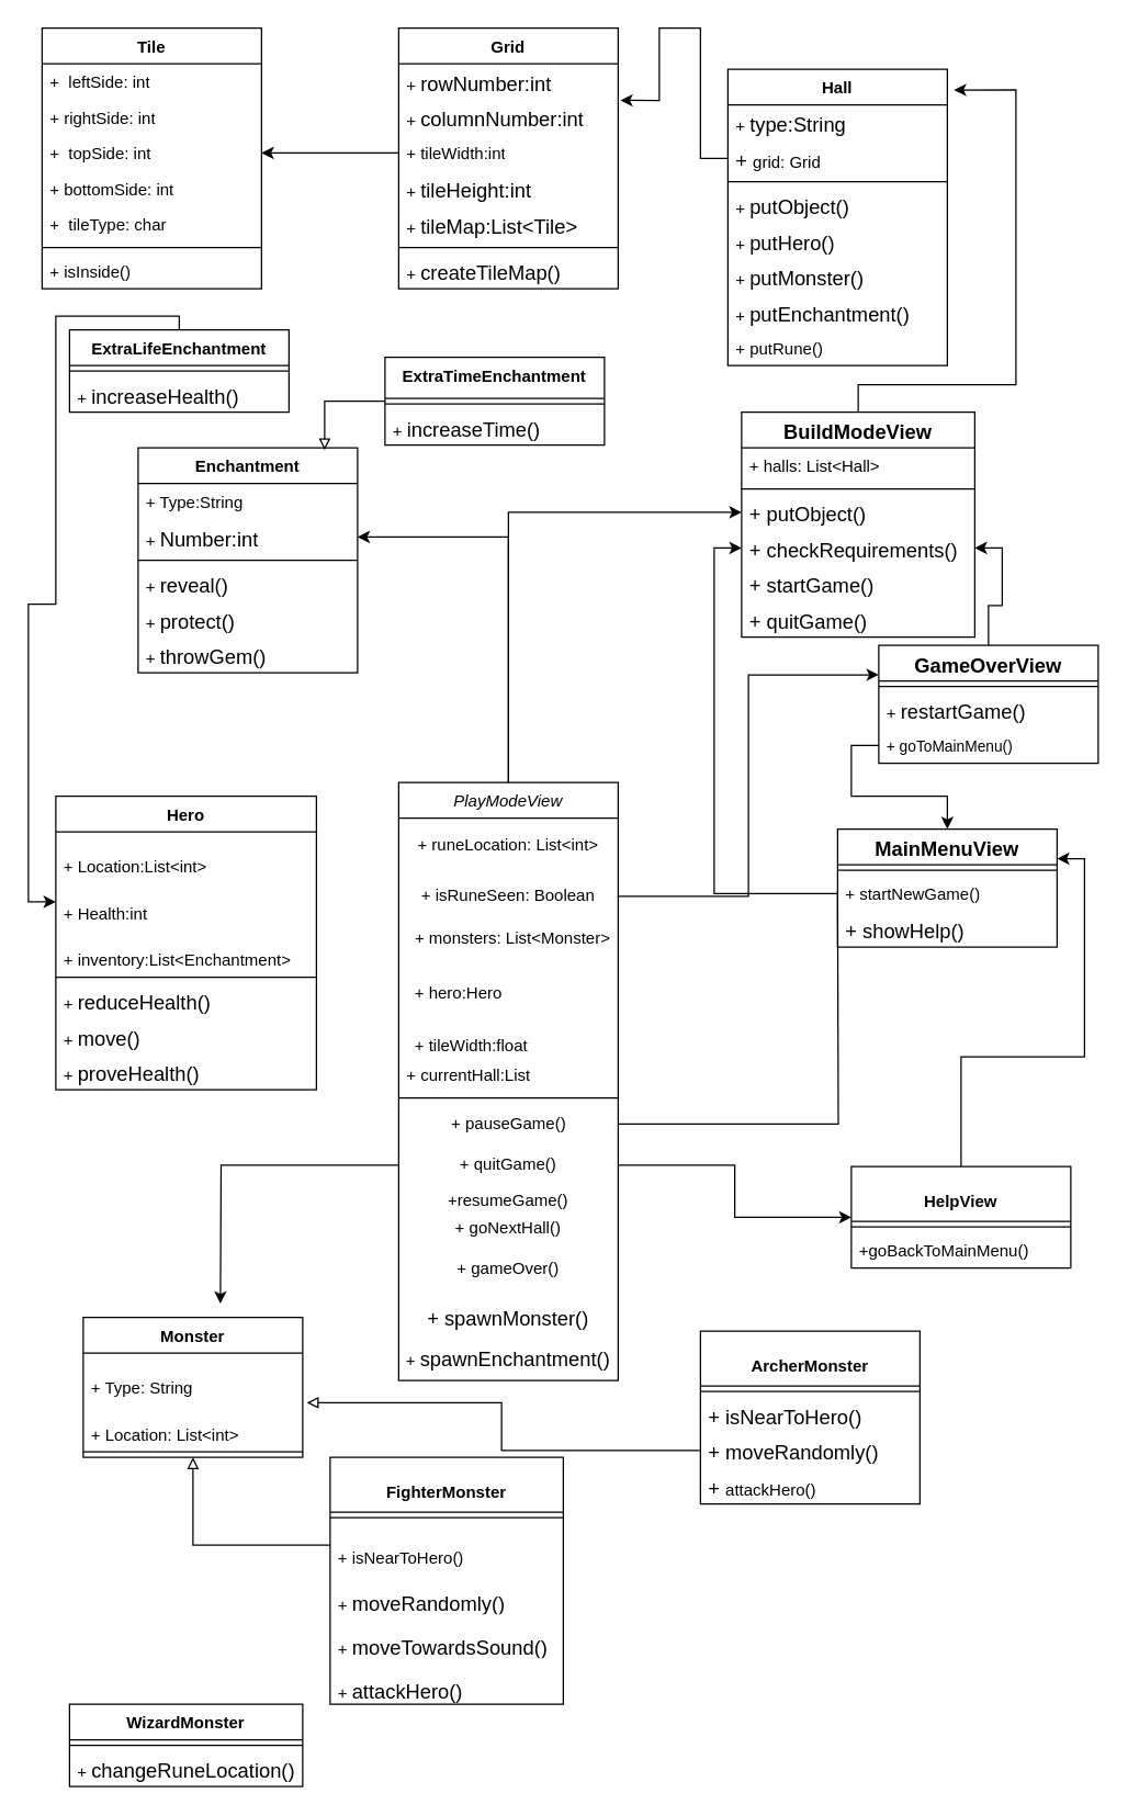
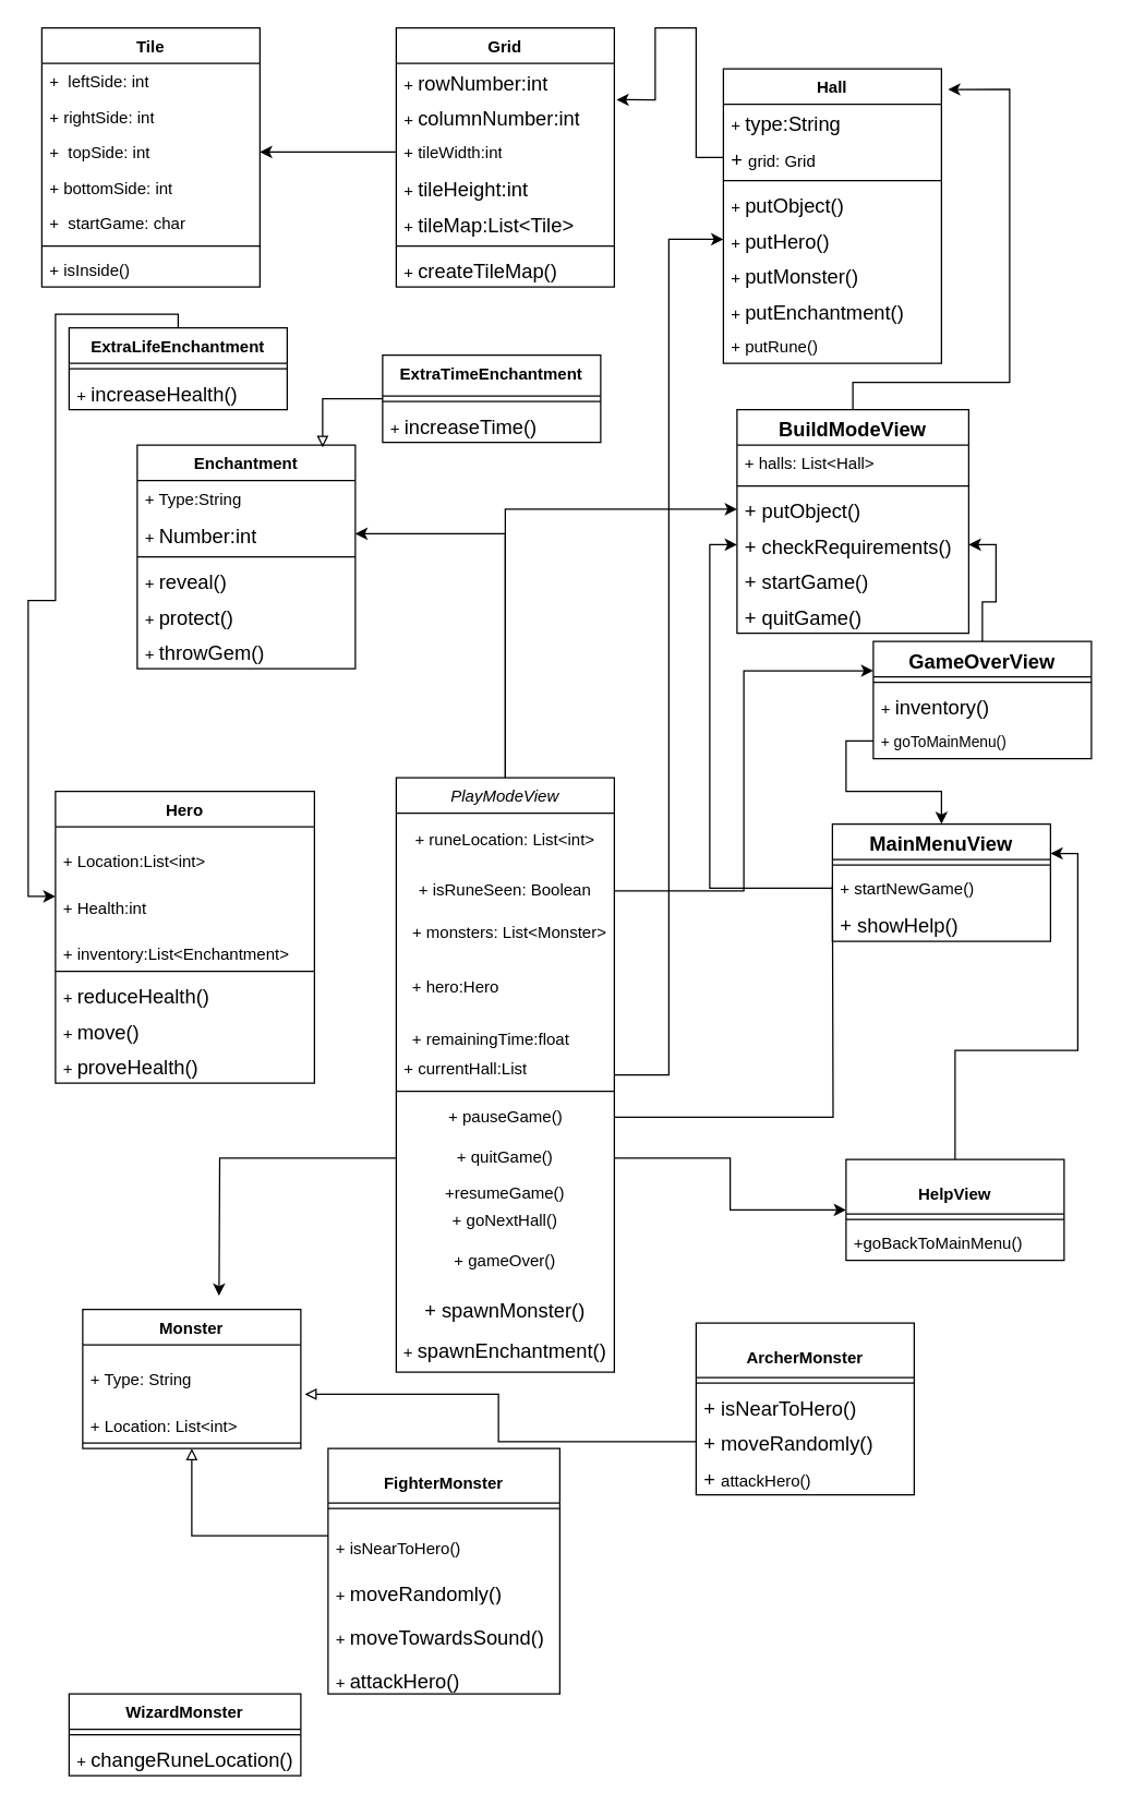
- <mxCell id="112" value="+&amp;nbsp;&amp;nbsp;tileType: char" style="text;strokeColor=none;fillColor=none;align=left;verticalAlign=top;spacingLeft=4;spacingRight=4;overflow=hidden;rotatable=0;points=[[0,0.5],[1,0.5]];portConstraint=eastwest;whiteSpace=wrap;html=1;" vertex="1" parent="107"><mxGeometry y="130" width="160" height="26" as="geometry" /></mxCell>
+ <mxCell id="112" value="+&amp;nbsp;&amp;nbsp;startGame: char" style="text;strokeColor=none;fillColor=none;align=left;verticalAlign=top;spacingLeft=4;spacingRight=4;overflow=hidden;rotatable=0;points=[[0,0.5],[1,0.5]];portConstraint=eastwest;whiteSpace=wrap;html=1;" vertex="1" parent="107"><mxGeometry y="130" width="160" height="26" as="geometry" /></mxCell>
+ <mxCell id="4" style="edgeStyle=orthogonalEdgeStyle;rounded=0;orthogonalLoop=1;jettySize=auto;html=1;entryX=0;entryY=0.5;entryDx=0;entryDy=0;" edge="1" parent="1" source="5" target="93"><mxGeometry relative="1" as="geometry"><Array as="points"><mxPoint x="490" y="788" /><mxPoint x="490" y="175" /></Array></mxGeometry></mxCell>
- <mxCell id="34" value="+&amp;nbsp;&lt;span style=&quot;font-size:11.0pt;line-height:&lt;br/&gt;107%;font-family:&amp;quot;Aptos&amp;quot;,sans-serif;mso-ascii-theme-font:minor-latin;&lt;br/&gt;mso-fareast-font-family:Aptos;mso-fareast-theme-font:minor-latin;mso-hansi-theme-font:&lt;br/&gt;minor-latin;mso-bidi-font-family:&amp;quot;Times New Roman&amp;quot;;mso-bidi-theme-font:minor-bidi;&lt;br/&gt;mso-ansi-language:EN-US;mso-fareast-language:EN-US;mso-bidi-language:AR-SA&quot; lang=&quot;EN-US&quot;&gt;restartGame()&lt;/span&gt;" style="text;strokeColor=none;fillColor=none;align=left;verticalAlign=top;spacingLeft=4;spacingRight=4;overflow=hidden;rotatable=0;points=[[0,0.5],[1,0.5]];portConstraint=eastwest;whiteSpace=wrap;html=1;" vertex="1" parent="32"><mxGeometry y="34" width="160" height="26" as="geometry" /></mxCell>
+ <mxCell id="34" value="+&amp;nbsp;&lt;span style=&quot;font-size:11.0pt;line-height:&lt;br/&gt;107%;font-family:&amp;quot;Aptos&amp;quot;,sans-serif;mso-ascii-theme-font:minor-latin;&lt;br/&gt;mso-fareast-font-family:Aptos;mso-fareast-theme-font:minor-latin;mso-hansi-theme-font:&lt;br/&gt;minor-latin;mso-bidi-font-family:&amp;quot;Times New Roman&amp;quot;;mso-bidi-theme-font:minor-bidi;&lt;br/&gt;mso-ansi-language:EN-US;mso-fareast-language:EN-US;mso-bidi-language:AR-SA&quot; lang=&quot;EN-US&quot;&gt;inventory()&lt;/span&gt;" style="text;strokeColor=none;fillColor=none;align=left;verticalAlign=top;spacingLeft=4;spacingRight=4;overflow=hidden;rotatable=0;points=[[0,0.5],[1,0.5]];portConstraint=eastwest;whiteSpace=wrap;html=1;" vertex="1" parent="32"><mxGeometry y="34" width="160" height="26" as="geometry" /></mxCell>
- <mxCell id="10" value="&lt;p class=&quot;MsoNormal&quot;&gt;&lt;span lang=&quot;EN-US&quot;&gt;&amp;nbsp; &amp;nbsp;+ tileWidth:float&lt;/span&gt;&lt;/p&gt;" style="text;whiteSpace=wrap;html=1;" vertex="1" parent="5"><mxGeometry y="166" width="160" height="34" as="geometry" /></mxCell>
+ <mxCell id="10" value="&lt;p class=&quot;MsoNormal&quot;&gt;&lt;span lang=&quot;EN-US&quot;&gt;&amp;nbsp; &amp;nbsp;+ remainingTime:float&lt;/span&gt;&lt;/p&gt;" style="text;whiteSpace=wrap;html=1;" vertex="1" parent="5"><mxGeometry y="166" width="160" height="34" as="geometry" /></mxCell>
